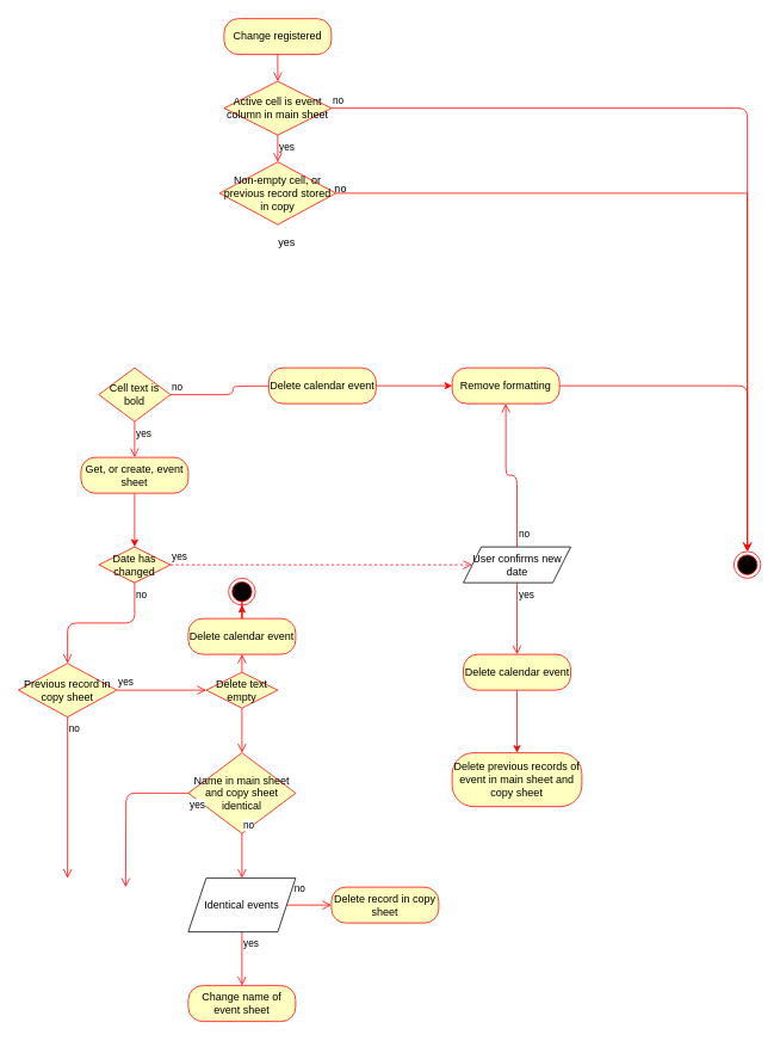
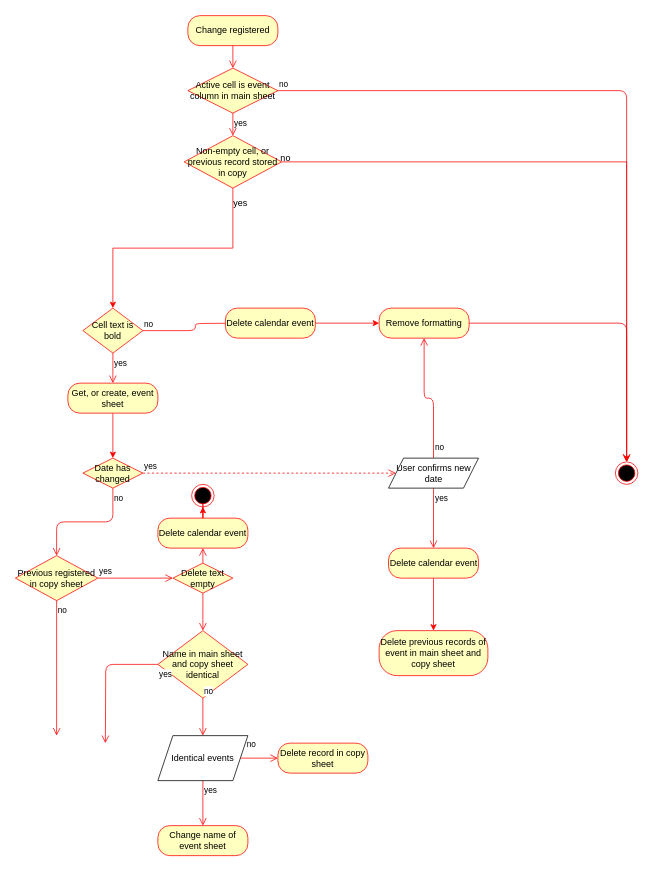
+ <mxCell id="21" style="edgeStyle=orthogonalEdgeStyle;rounded=0;orthogonalLoop=1;jettySize=auto;html=1;exitX=0.5;exitY=1;exitDx=0;exitDy=0;entryX=0.5;entryY=0;entryDx=0;entryDy=0;strokeColor=#FF0000;" edge="1" parent="1" source="22" target="8"><mxGeometry relative="1" as="geometry" /></mxCell>
- <mxCell id="31" value="Previous record in copy sheet" style="rhombus;whiteSpace=wrap;html=1;fillColor=#ffffc0;strokeColor=#ff0000;" vertex="1" parent="1"><mxGeometry x="20" y="740" width="110" height="60" as="geometry" /></mxCell>
+ <mxCell id="31" value="Previous registered in copy sheet" style="rhombus;whiteSpace=wrap;html=1;fillColor=#ffffc0;strokeColor=#ff0000;" vertex="1" parent="1"><mxGeometry x="20" y="740" width="110" height="60" as="geometry" /></mxCell>
